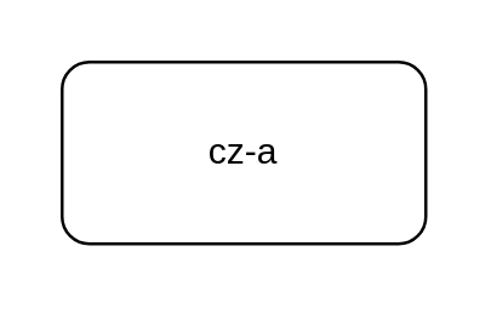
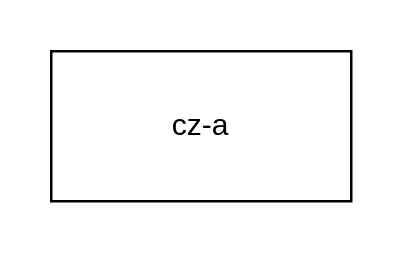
- <mxCell id="2" value="cz-a" style="rounded=1;whiteSpace=wrap;html=1;" parent="1" vertex="1"><mxGeometry x="20" y="20" width="120" height="60" as="geometry" /></mxCell>
+ <mxCell id="2" value="cz-a" style="whiteSpace=wrap;html=1;rounded=0;" parent="1" vertex="1"><mxGeometry x="20" y="20" width="120" height="60" as="geometry" /></mxCell>
